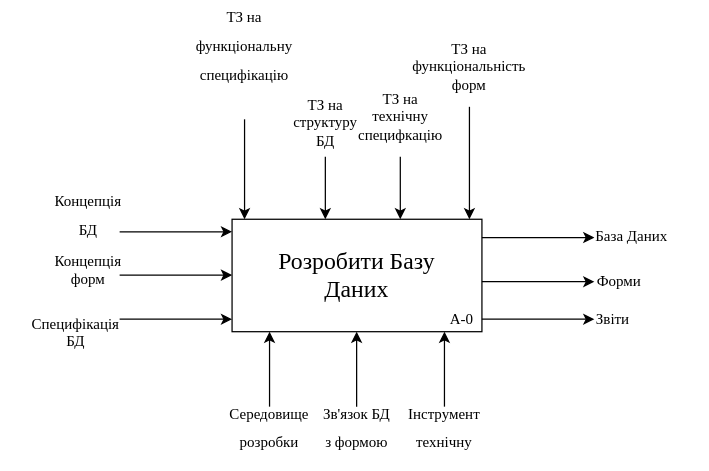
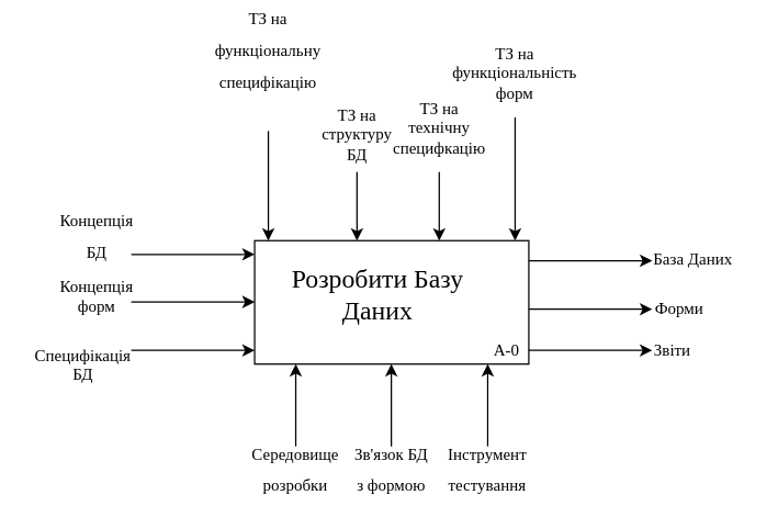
- <mxCell id="15" value="&lt;font style=&quot;font-size: 19px;&quot; face=&quot;Times New Roman&quot;&gt;Розробити Базу Даних&lt;/font&gt;" style="text;html=1;strokeColor=none;fillColor=none;align=center;verticalAlign=middle;whiteSpace=wrap;rounded=0;" vertex="1" parent="1"><mxGeometry x="220" y="205" width="130" height="30" as="geometry" /></mxCell>
+ <mxCell id="15" value="&lt;font style=&quot;font-size: 19px;&quot; face=&quot;Times New Roman&quot;&gt;Розробити Базу Даних&lt;/font&gt;" style="text;html=1;strokeColor=none;fillColor=none;align=center;verticalAlign=middle;whiteSpace=wrap;rounded=0;" vertex="1" parent="1"><mxGeometry x="210" y="200" width="130" height="30" as="geometry" /></mxCell>
- <mxCell id="18" value="&lt;font style=&quot;font-size: 12px;&quot;&gt;Інструмент технічну&lt;/font&gt;" style="text;html=1;strokeColor=none;fillColor=none;align=center;verticalAlign=middle;whiteSpace=wrap;rounded=0;fontFamily=Times New Roman;fontSize=19;" vertex="1" parent="1"><mxGeometry x="325" y="325" width="60" height="30" as="geometry" /></mxCell>
+ <mxCell id="18" value="&lt;font style=&quot;font-size: 12px;&quot;&gt;Інструмент тестування&lt;/font&gt;" style="text;html=1;strokeColor=none;fillColor=none;align=center;verticalAlign=middle;whiteSpace=wrap;rounded=0;fontFamily=Times New Roman;fontSize=19;" vertex="1" parent="1"><mxGeometry x="325" y="325" width="60" height="30" as="geometry" /></mxCell>
